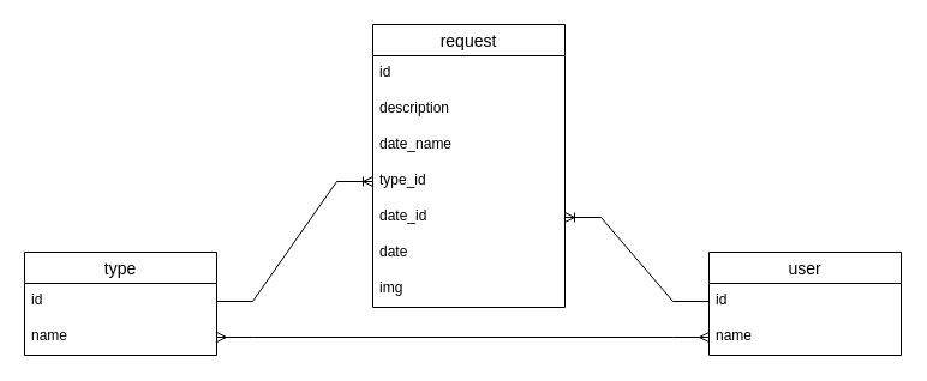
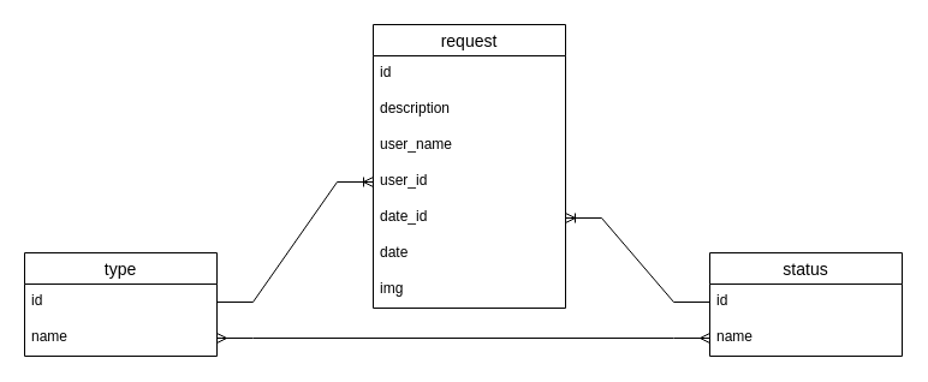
- <mxCell id="5" value="date_name" style="text;strokeColor=none;fillColor=none;spacingLeft=4;spacingRight=4;overflow=hidden;rotatable=0;points=[[0,0.5],[1,0.5]];portConstraint=eastwest;fontSize=12;whiteSpace=wrap;html=1;" vertex="1" parent="2"><mxGeometry y="86" width="160" height="30" as="geometry" /></mxCell>
+ <mxCell id="5" value="user_name" style="text;strokeColor=none;fillColor=none;spacingLeft=4;spacingRight=4;overflow=hidden;rotatable=0;points=[[0,0.5],[1,0.5]];portConstraint=eastwest;fontSize=12;whiteSpace=wrap;html=1;" vertex="1" parent="2"><mxGeometry y="86" width="160" height="30" as="geometry" /></mxCell>
- <mxCell id="6" value="type_id" style="text;strokeColor=none;fillColor=none;spacingLeft=4;spacingRight=4;overflow=hidden;rotatable=0;points=[[0,0.5],[1,0.5]];portConstraint=eastwest;fontSize=12;whiteSpace=wrap;html=1;" vertex="1" parent="2"><mxGeometry y="116" width="160" height="30" as="geometry" /></mxCell>
+ <mxCell id="6" value="user_id" style="text;strokeColor=none;fillColor=none;spacingLeft=4;spacingRight=4;overflow=hidden;rotatable=0;points=[[0,0.5],[1,0.5]];portConstraint=eastwest;fontSize=12;whiteSpace=wrap;html=1;" vertex="1" parent="2"><mxGeometry y="116" width="160" height="30" as="geometry" /></mxCell>
- <mxCell id="13" value="user" style="swimlane;fontStyle=0;childLayout=stackLayout;horizontal=1;startSize=26;horizontalStack=0;resizeParent=1;resizeParentMax=0;resizeLast=0;collapsible=1;marginBottom=0;align=center;fontSize=14;" vertex="1" parent="1"><mxGeometry x="590" y="210" width="160" height="86" as="geometry" /></mxCell>
+ <mxCell id="13" value="status" style="swimlane;fontStyle=0;childLayout=stackLayout;horizontal=1;startSize=26;horizontalStack=0;resizeParent=1;resizeParentMax=0;resizeLast=0;collapsible=1;marginBottom=0;align=center;fontSize=14;" vertex="1" parent="1"><mxGeometry x="590" y="210" width="160" height="86" as="geometry" /></mxCell>
